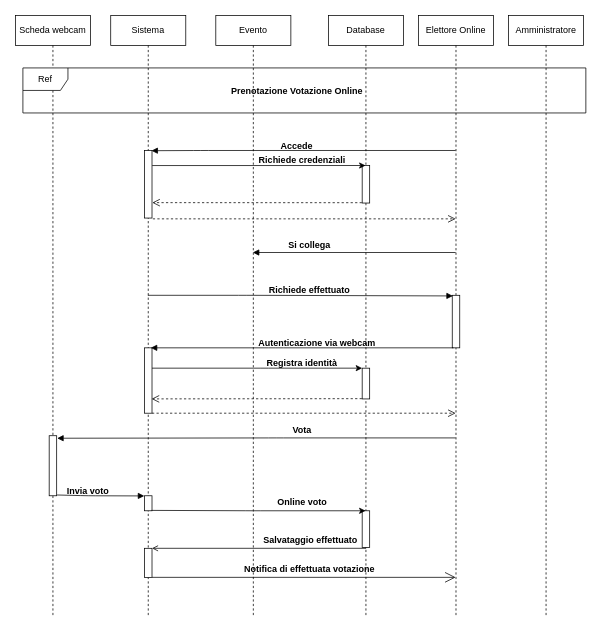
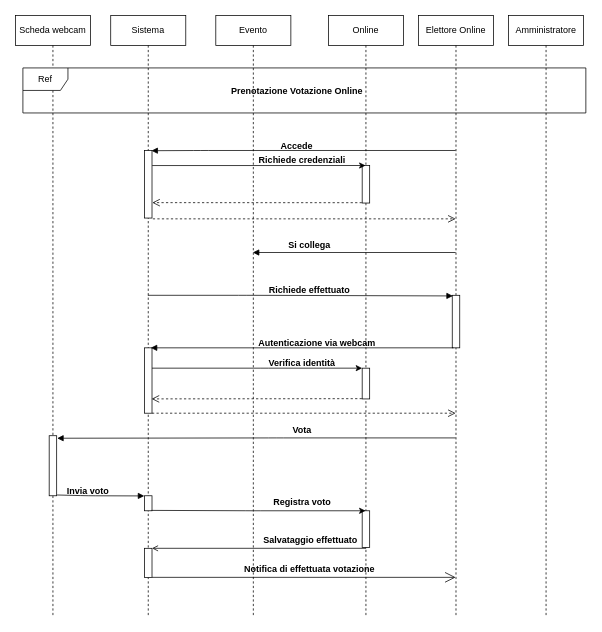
- <mxCell id="25" value="Database" style="shape=umlLifeline;perimeter=lifelinePerimeter;whiteSpace=wrap;html=1;container=1;collapsible=0;recursiveResize=0;outlineConnect=0;" parent="1" vertex="1"><mxGeometry x="437" y="20" width="100" height="800" as="geometry" /></mxCell>
+ <mxCell id="25" value="Online" style="shape=umlLifeline;perimeter=lifelinePerimeter;whiteSpace=wrap;html=1;container=1;collapsible=0;recursiveResize=0;outlineConnect=0;" parent="1" vertex="1"><mxGeometry x="437" y="20" width="100" height="800" as="geometry" /></mxCell>
- <mxCell id="36" value="Registra identità" style="text;align=center;fontStyle=1;verticalAlign=middle;spacingLeft=3;spacingRight=3;strokeColor=none;rotatable=0;points=[[0,0.5],[1,0.5]];portConstraint=eastwest;" parent="1" vertex="1"><mxGeometry x="367" y="469" width="70" height="26" as="geometry" /></mxCell>
+ <mxCell id="36" value="Verifica identità" style="text;align=center;fontStyle=1;verticalAlign=middle;spacingLeft=3;spacingRight=3;strokeColor=none;rotatable=0;points=[[0,0.5],[1,0.5]];portConstraint=eastwest;" parent="1" vertex="1"><mxGeometry x="367" y="469" width="70" height="26" as="geometry" /></mxCell>
- <mxCell id="41" value="Online voto" style="text;align=center;fontStyle=1;verticalAlign=middle;spacingLeft=3;spacingRight=3;strokeColor=none;rotatable=0;points=[[0,0.5],[1,0.5]];portConstraint=eastwest;" parent="1" vertex="1"><mxGeometry x="367.21" y="655" width="70" height="26" as="geometry" /></mxCell>
+ <mxCell id="41" value="Registra voto" style="text;align=center;fontStyle=1;verticalAlign=middle;spacingLeft=3;spacingRight=3;strokeColor=none;rotatable=0;points=[[0,0.5],[1,0.5]];portConstraint=eastwest;" parent="1" vertex="1"><mxGeometry x="367.21" y="655" width="70" height="26" as="geometry" /></mxCell>
